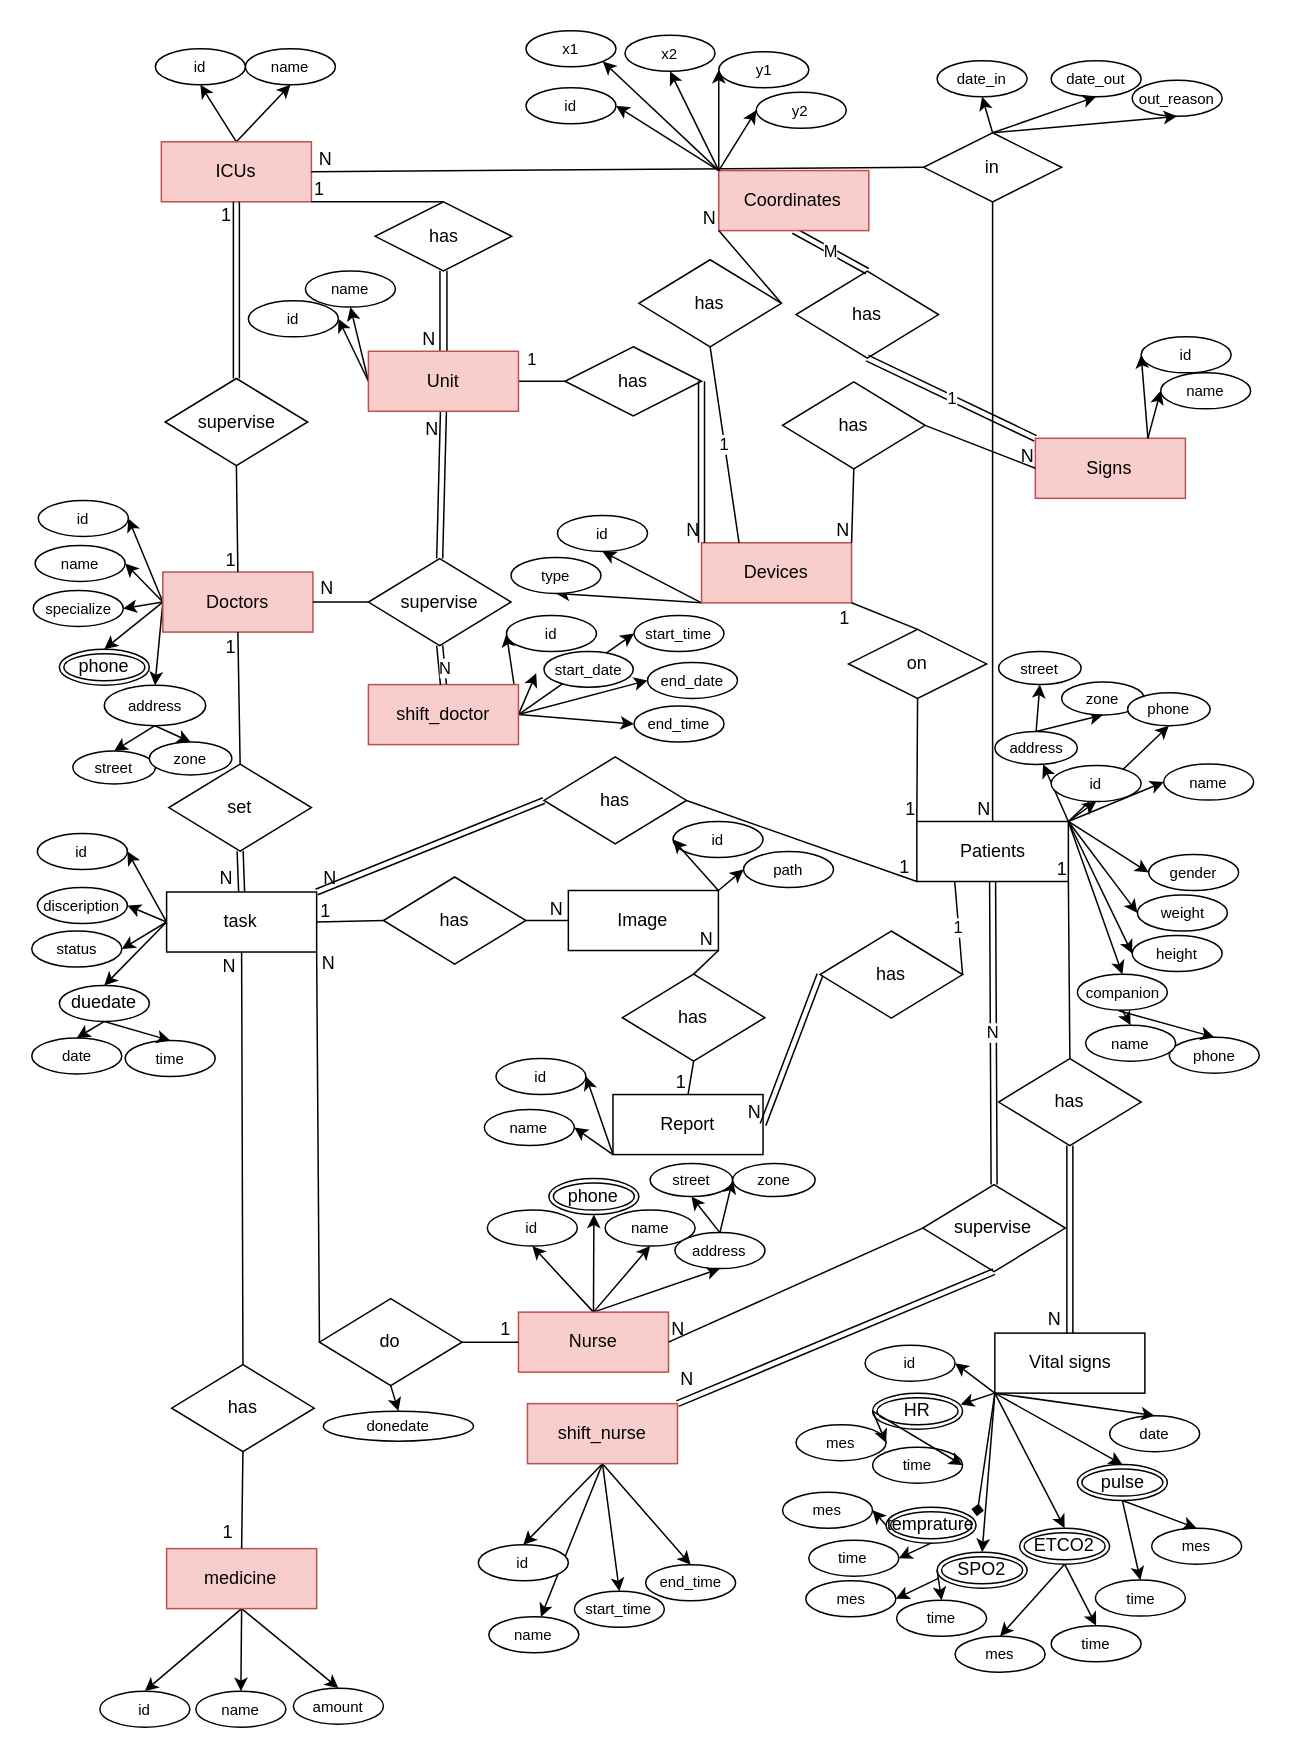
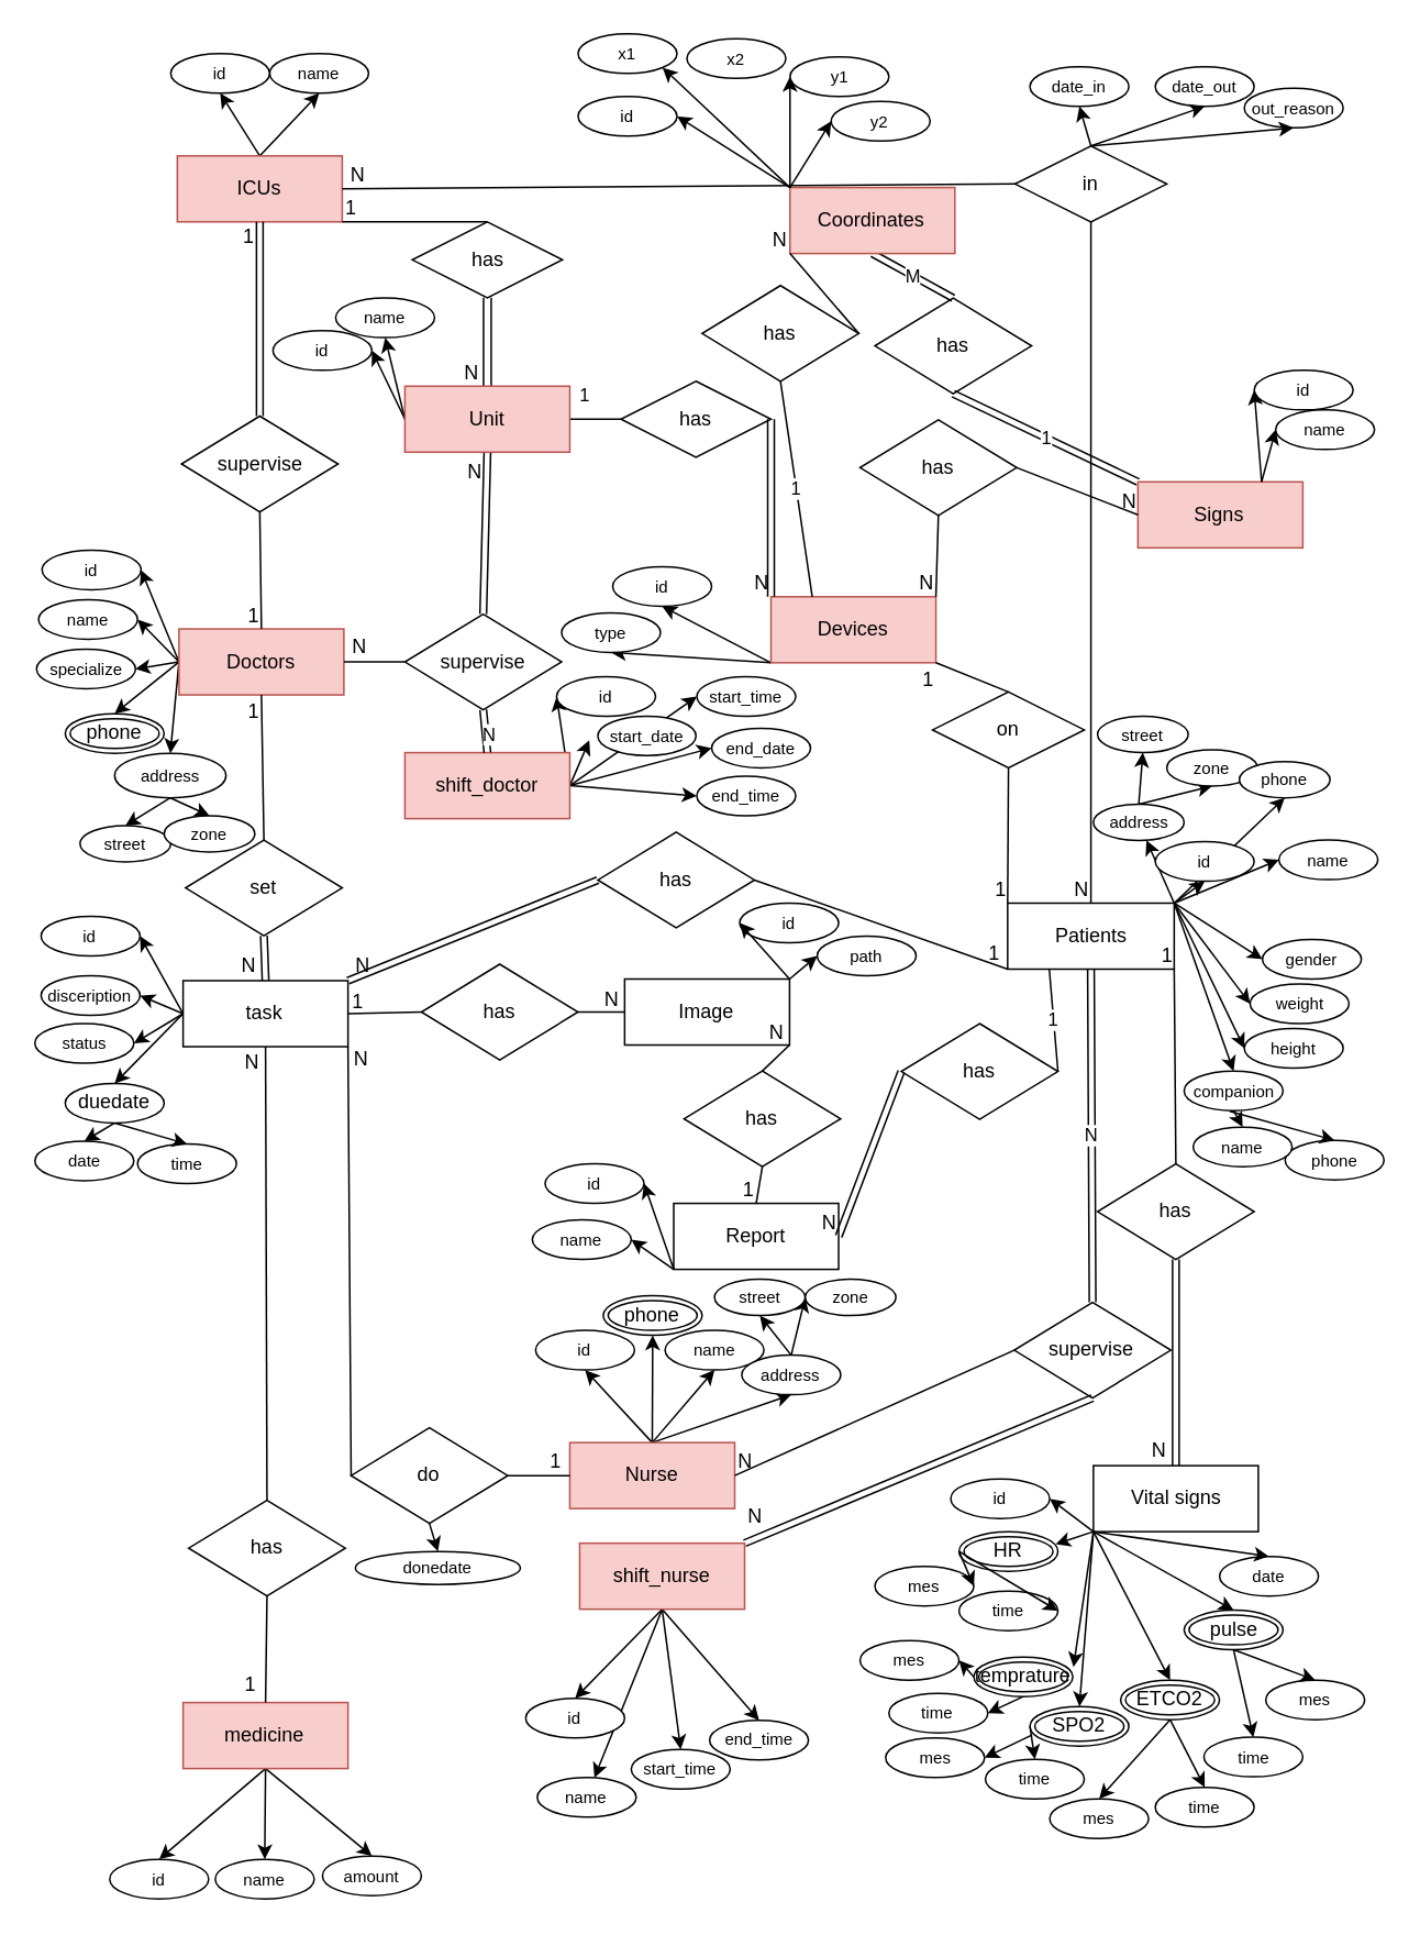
- <mxCell id="215" value="" style="endArrow=classic;html=1;rounded=0;entryX=0.5;entryY=1;entryDx=0;entryDy=0;exitX=0;exitY=0;exitDx=0;exitDy=0;" parent="1" source="207" target="210" edge="1"><mxGeometry width="50" height="50" relative="1" as="geometry"><mxPoint x="439.999" y="105.002" as="sourcePoint" /><mxPoint x="410.999" y="50.002" as="targetPoint" /></mxGeometry></mxCell>
- <mxCell id="182" value="" style="endArrow=diamond;html=1;rounded=0;entryX=1.007;entryY=0.25;entryDx=0;entryDy=0;exitX=0;exitY=1;exitDx=0;exitDy=0;entryPerimeter=0;" parent="1" source="172" target="175" edge="1"><mxGeometry width="50" height="50" relative="1" as="geometry"><mxPoint x="683" y="1050.6" as="sourcePoint" /><mxPoint x="634" y="1046.6" as="targetPoint" /></mxGeometry></mxCell>
+ <mxCell id="182" value="" style="endArrow=classic;html=1;rounded=0;entryX=1.007;entryY=0.25;entryDx=0;entryDy=0;exitX=0;exitY=1;exitDx=0;exitDy=0;entryPerimeter=0;" parent="1" source="172" target="175" edge="1"><mxGeometry width="50" height="50" relative="1" as="geometry"><mxPoint x="683" y="1050.6" as="sourcePoint" /><mxPoint x="634" y="1046.6" as="targetPoint" /></mxGeometry></mxCell>
